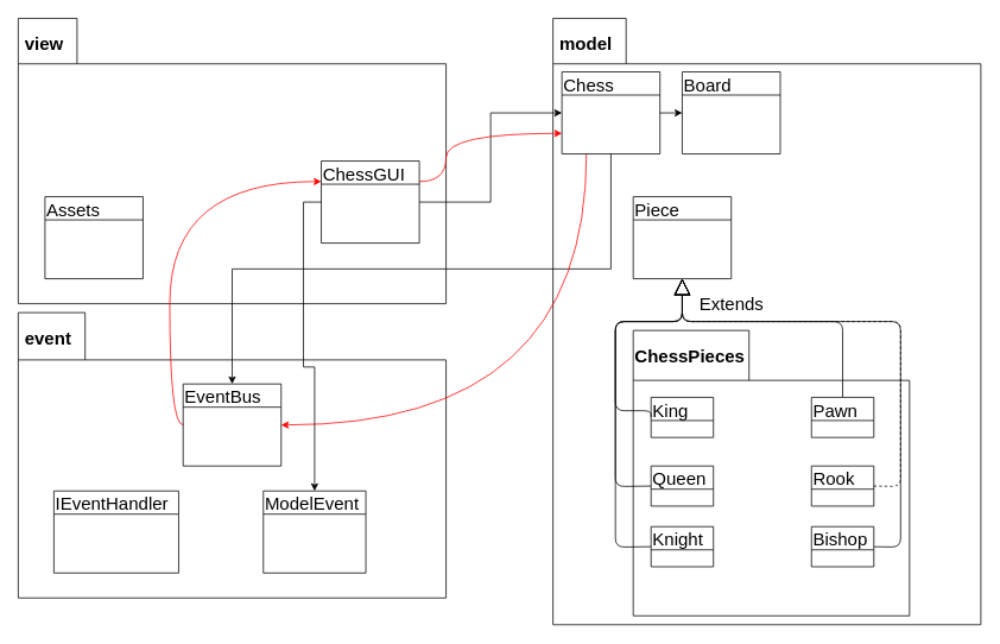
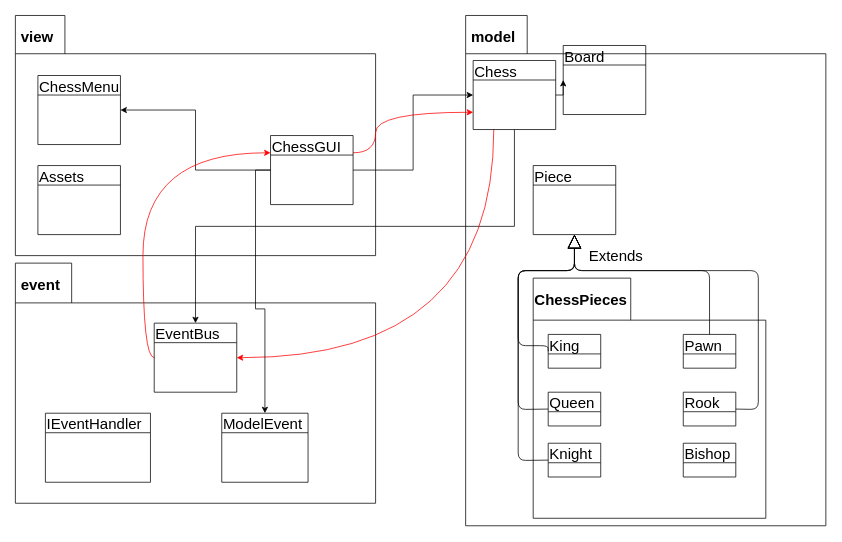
- <mxCell id="9" value="Board" style="swimlane;fontStyle=0;childLayout=stackLayout;horizontal=1;startSize=26;fillColor=none;horizontalStack=0;resizeParent=1;resizeParentMax=0;resizeLast=0;collapsible=1;marginBottom=0;fontSize=20;align=left;" vertex="1" parent="1"><mxGeometry x="765" y="80" width="110" height="92" as="geometry"><mxRectangle x="-450" y="128" width="90" height="30" as="alternateBounds" /></mxGeometry></mxCell>
+ <mxCell id="9" value="Board" style="swimlane;fontStyle=0;childLayout=stackLayout;horizontal=1;startSize=26;fillColor=none;horizontalStack=0;resizeParent=1;resizeParentMax=0;resizeLast=0;collapsible=1;marginBottom=0;fontSize=20;align=left;" vertex="1" parent="1"><mxGeometry x="750" y="60" width="110" height="92" as="geometry"><mxRectangle x="-450" y="128" width="90" height="30" as="alternateBounds" /></mxGeometry></mxCell>
+ <mxCell id="17" value="ChessMenu" style="swimlane;fontStyle=0;childLayout=stackLayout;horizontal=1;startSize=26;fillColor=none;horizontalStack=0;resizeParent=1;resizeParentMax=0;resizeLast=0;collapsible=1;marginBottom=0;fontSize=20;align=left;" vertex="1" parent="1"><mxGeometry x="50" y="100" width="110" height="92" as="geometry"><mxRectangle x="-450" y="128" width="90" height="30" as="alternateBounds" /></mxGeometry></mxCell>
+ <mxCell id="13" style="edgeStyle=orthogonalEdgeStyle;rounded=0;orthogonalLoop=1;jettySize=auto;html=1;exitX=0;exitY=0.5;exitDx=0;exitDy=0;entryX=1;entryY=0.5;entryDx=0;entryDy=0;fontSize=20;" edge="1" parent="1" source="15" target="17"><mxGeometry relative="1" as="geometry" /></mxCell>
- <mxCell id="33" value="Extends" style="endArrow=block;endSize=16;endFill=0;html=1;fontSize=20;entryX=0.5;entryY=1;entryDx=0;entryDy=0;exitX=1;exitY=0.5;exitDx=0;exitDy=0;dashed=1;" edge="1" parent="1" source="26" target="10"><mxGeometry x="0.595" y="-20" width="160" relative="1" as="geometry"><mxPoint x="70" y="720" as="sourcePoint" /><mxPoint x="230" y="720" as="targetPoint" /><Array as="points"><mxPoint x="1010" y="545" /><mxPoint x="1010" y="360" /><mxPoint x="765" y="360" /></Array><mxPoint as="offset" /></mxGeometry></mxCell>
+ <mxCell id="33" value="Extends" style="endArrow=block;endSize=16;endFill=0;html=1;fontSize=20;entryX=0.5;entryY=1;entryDx=0;entryDy=0;exitX=1;exitY=0.5;exitDx=0;exitDy=0;" edge="1" parent="1" source="26" target="10"><mxGeometry x="0.595" y="-20" width="160" relative="1" as="geometry"><mxPoint x="70" y="720" as="sourcePoint" /><mxPoint x="230" y="720" as="targetPoint" /><Array as="points"><mxPoint x="1010" y="545" /><mxPoint x="1010" y="360" /><mxPoint x="765" y="360" /></Array><mxPoint as="offset" /></mxGeometry></mxCell>
- <mxCell id="34" value="Extends" style="endArrow=block;endSize=16;endFill=0;html=1;fontSize=20;exitX=1;exitY=0.5;exitDx=0;exitDy=0;entryX=0.5;entryY=1;entryDx=0;entryDy=0;" edge="1" parent="1" source="28" target="10"><mxGeometry x="0.642" y="-20" width="160" relative="1" as="geometry"><mxPoint x="70" y="720" as="sourcePoint" /><mxPoint x="230" y="720" as="targetPoint" /><Array as="points"><mxPoint x="1010" y="613" /><mxPoint x="1010" y="360" /><mxPoint x="765" y="360" /></Array><mxPoint as="offset" /></mxGeometry></mxCell>
